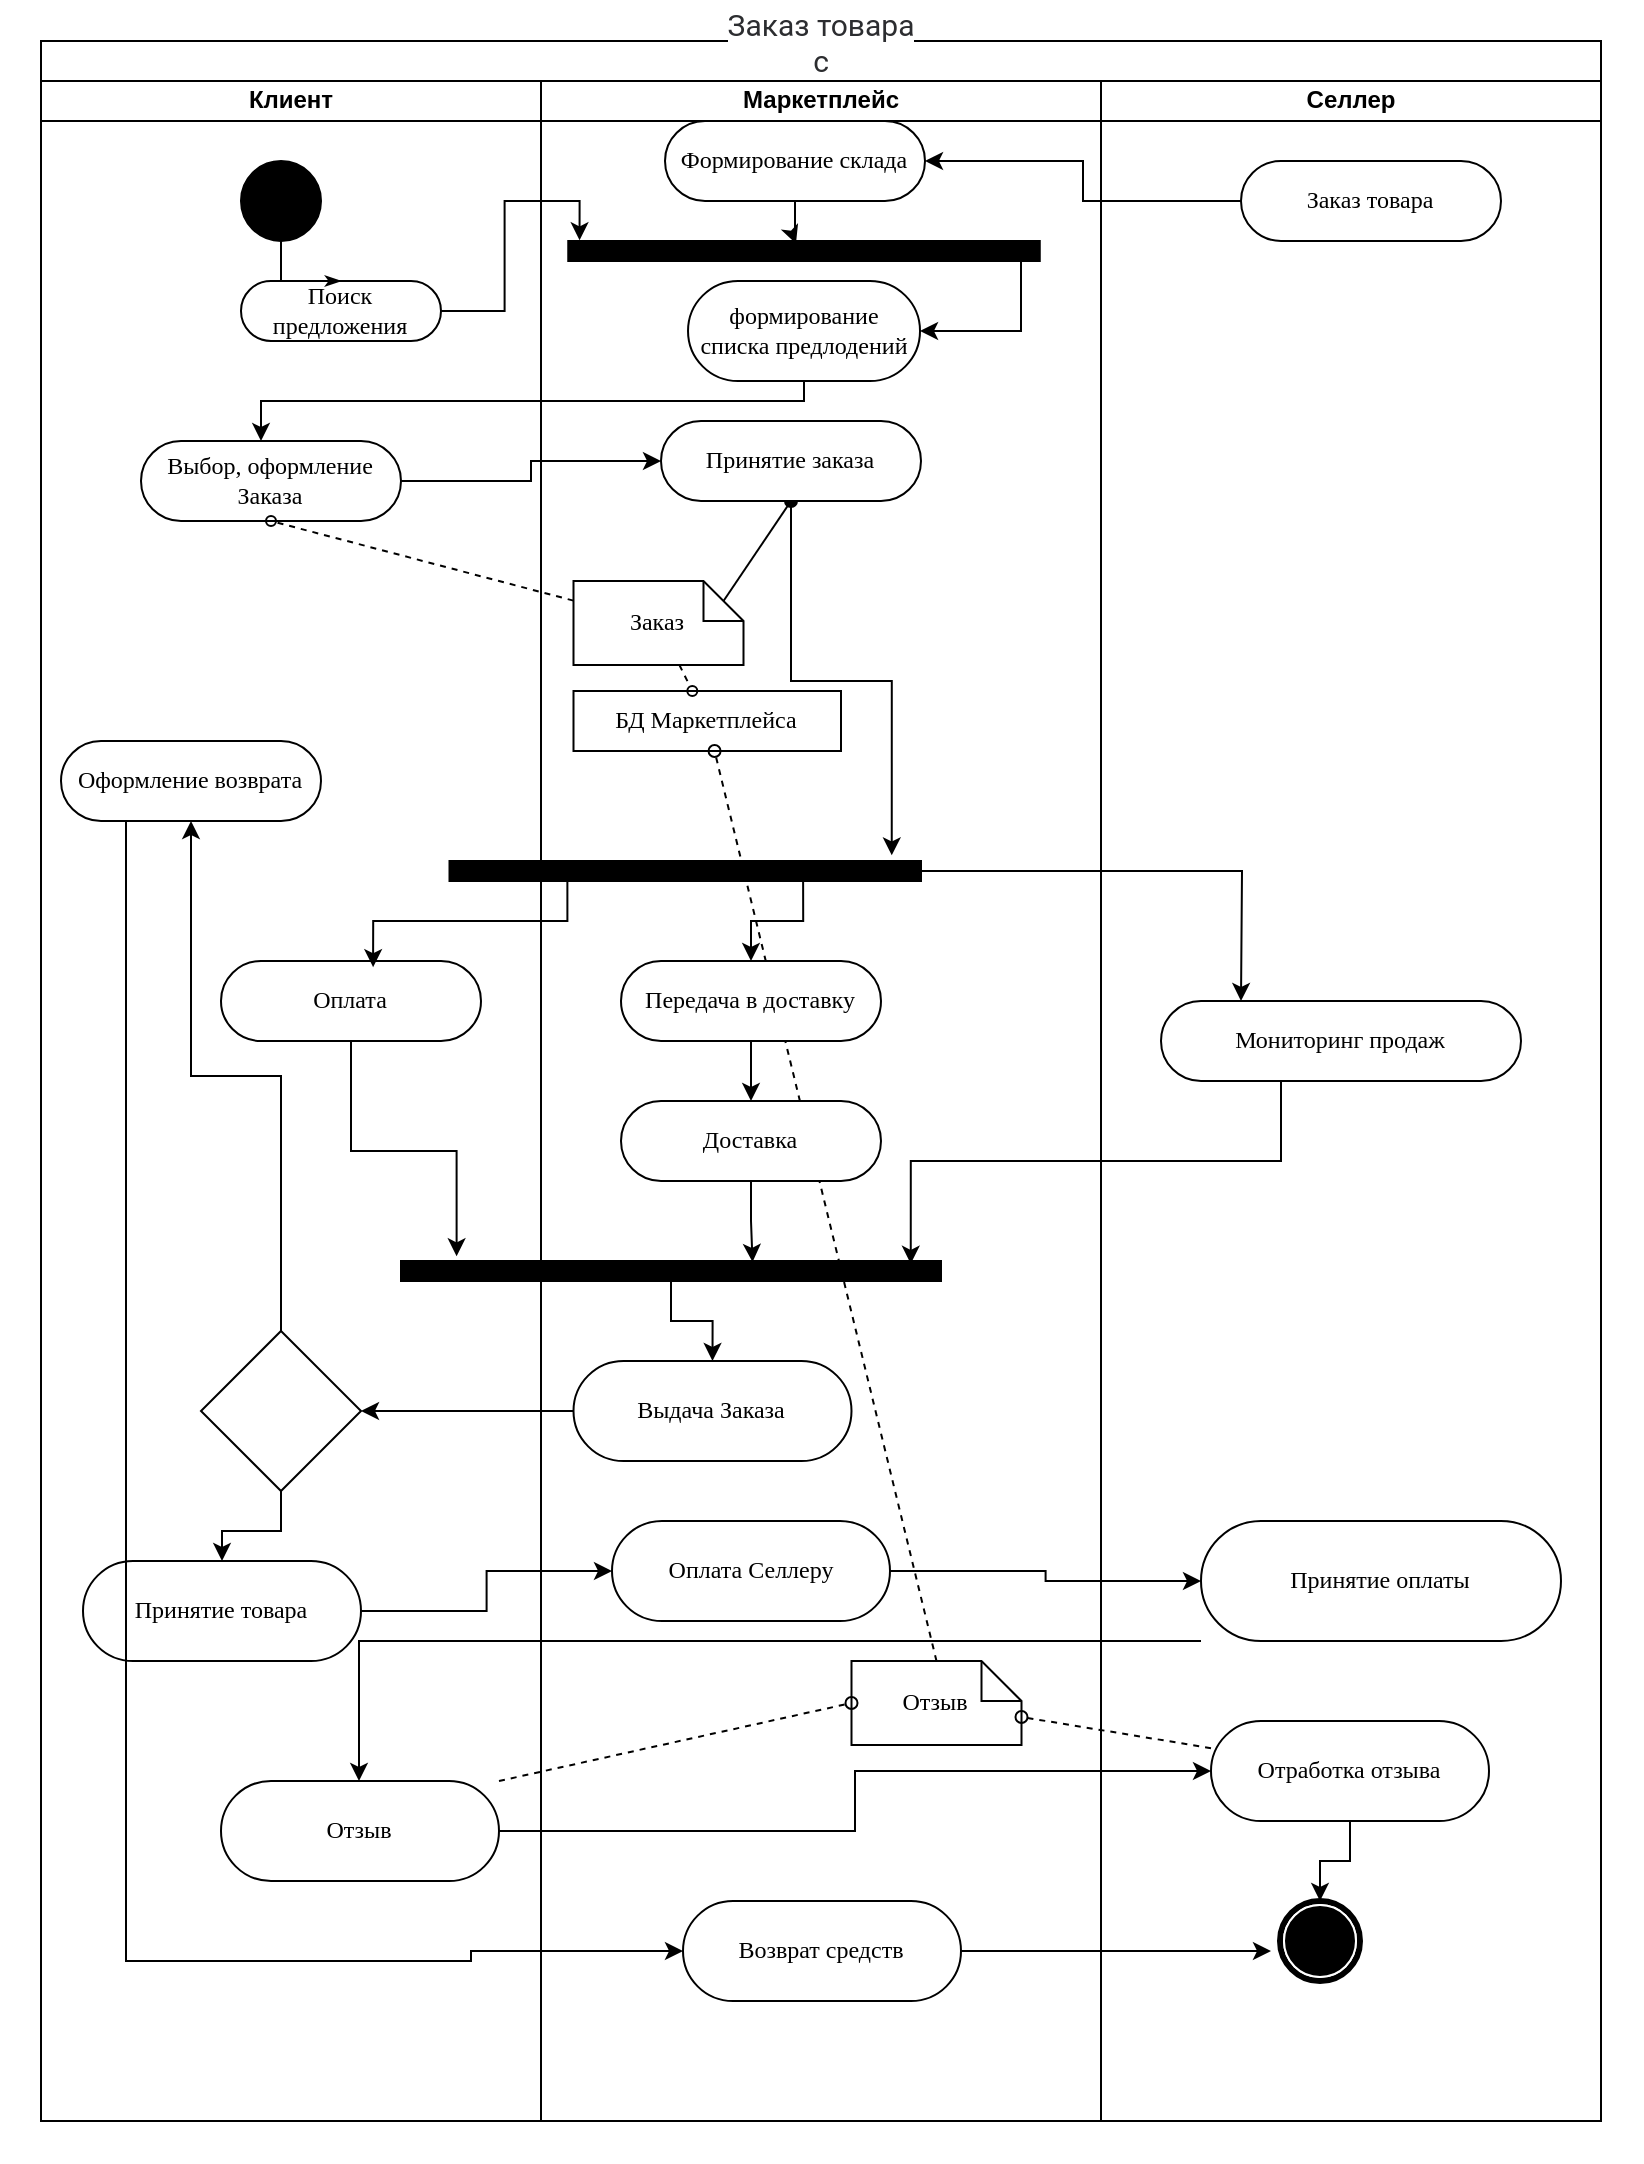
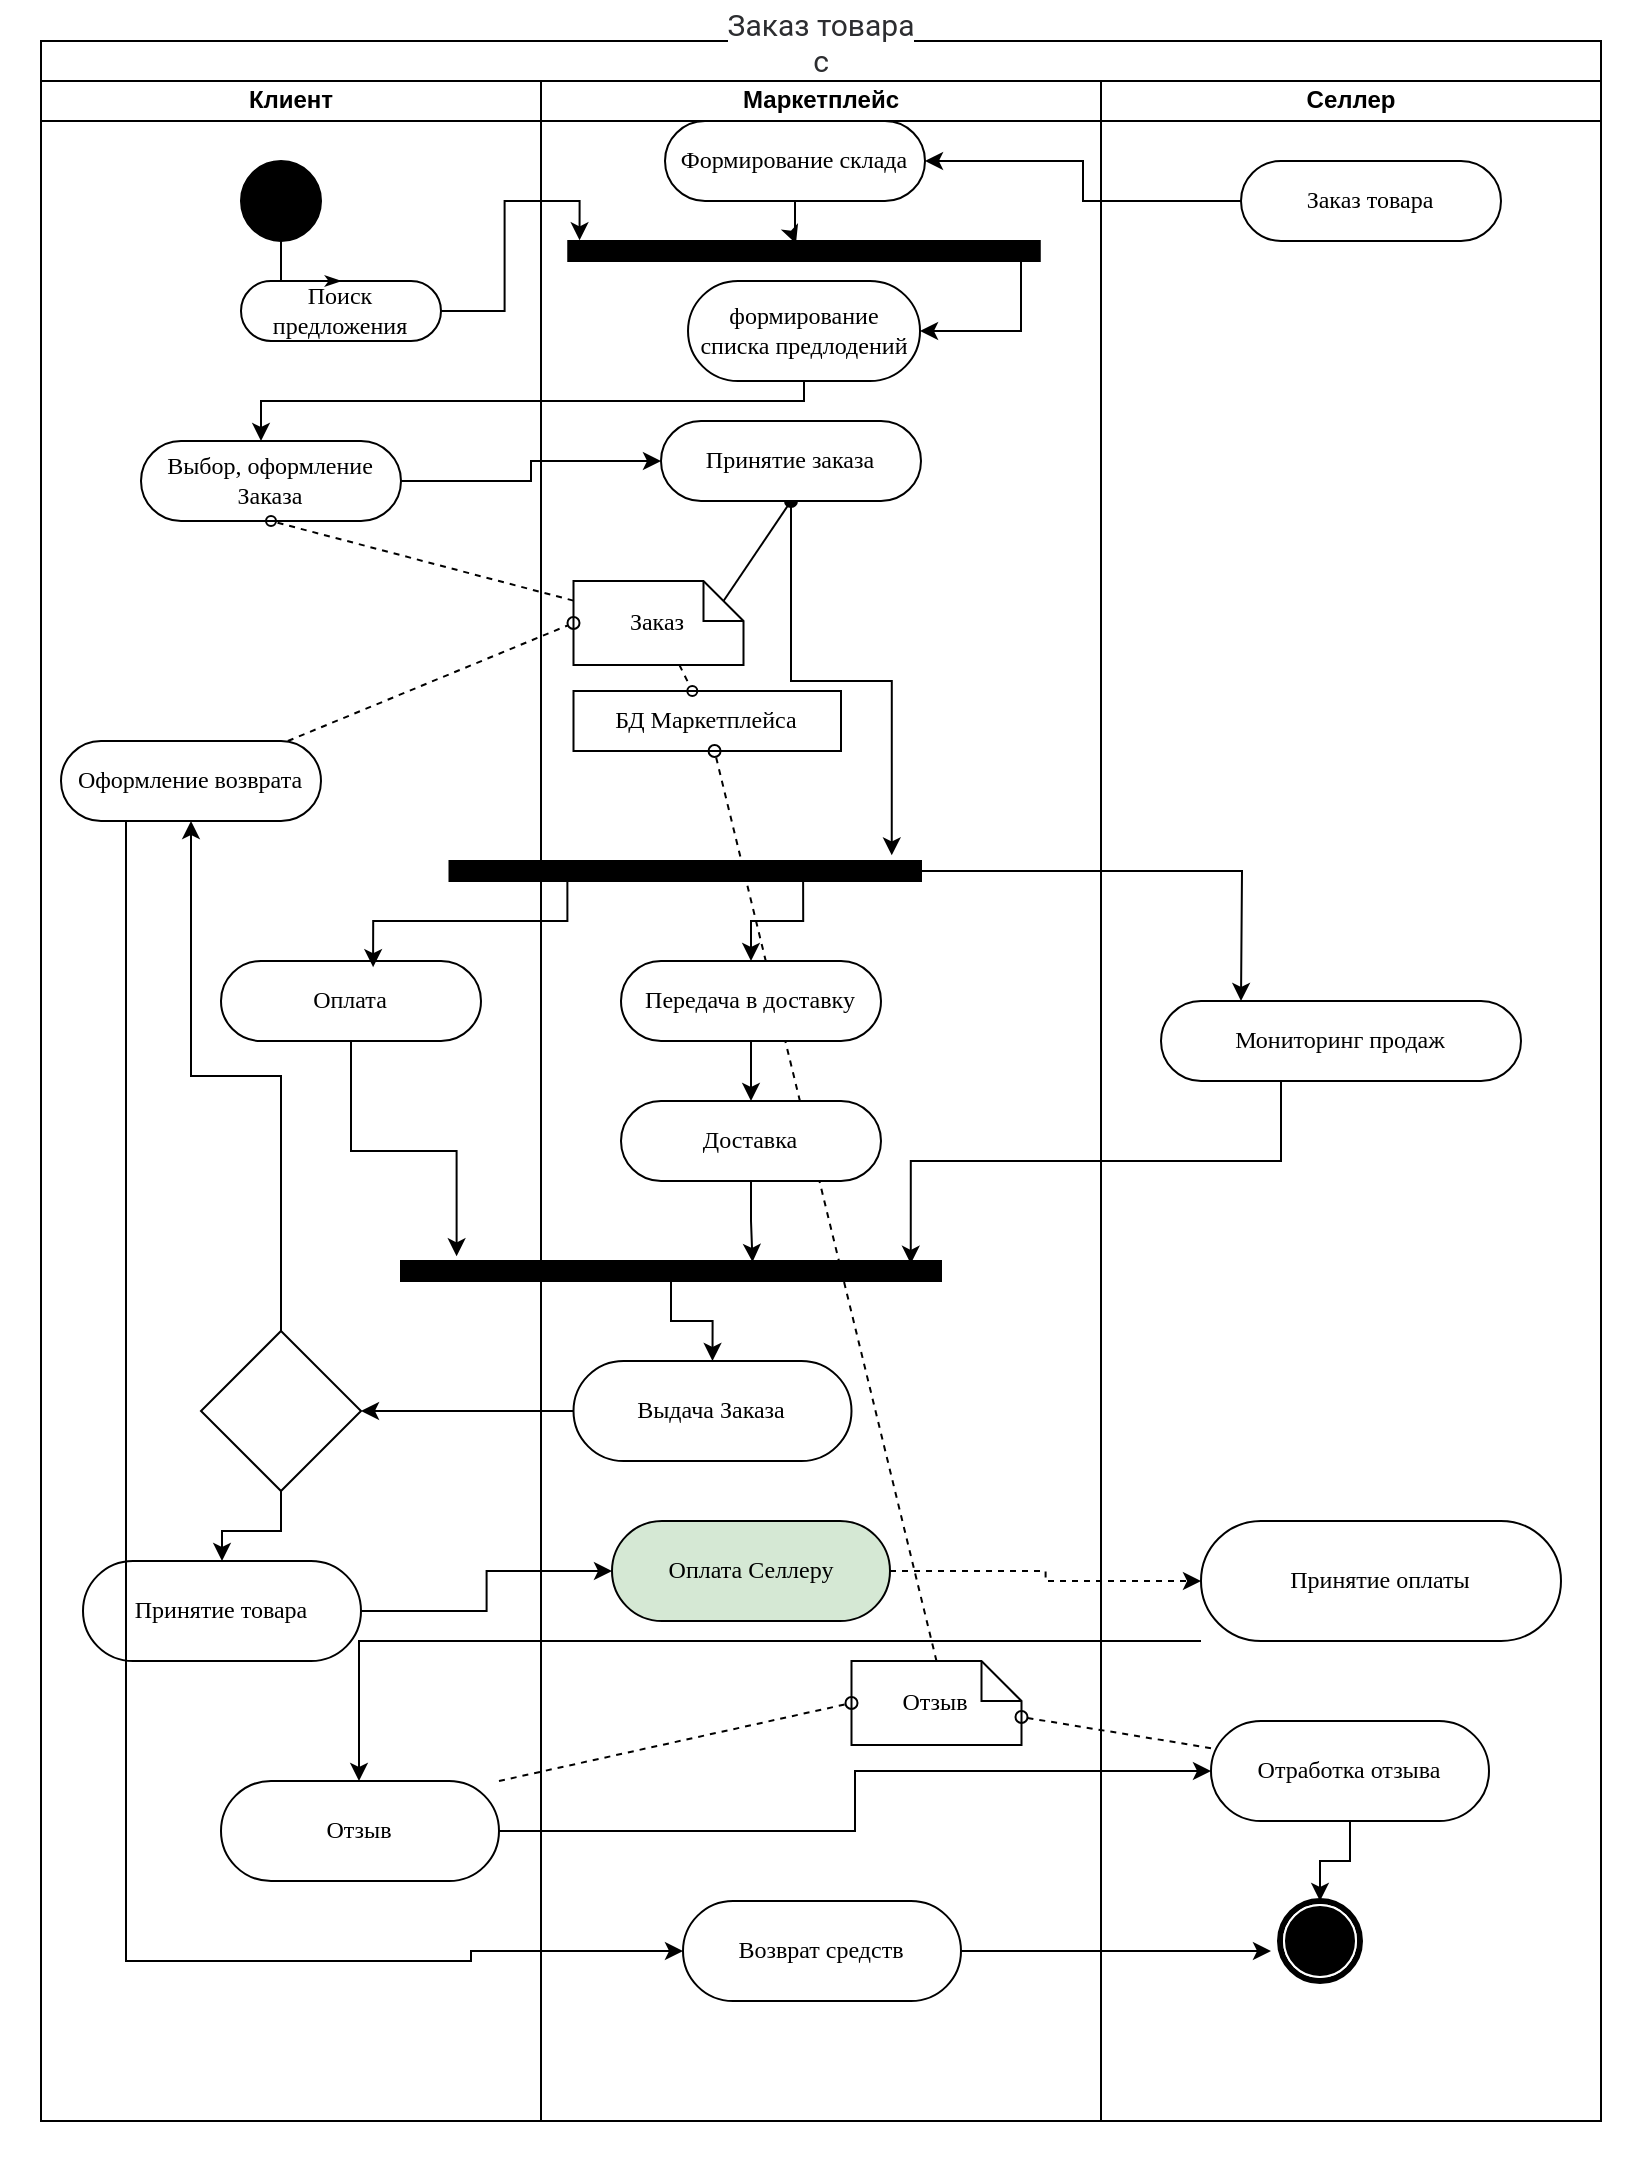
+ <mxCell id="64" style="rounded=0;orthogonalLoop=1;jettySize=auto;html=1;entryX=0;entryY=0.5;entryDx=0;entryDy=0;entryPerimeter=0;dashed=1;endArrow=oval;endFill=0;" edge="1" parent="2" source="14" target="19"><mxGeometry relative="1" as="geometry" /></mxCell>
- <mxCell id="36" value="Оплата Селлеру" style="rounded=1;whiteSpace=wrap;html=1;shadow=0;comic=0;labelBackgroundColor=none;strokeWidth=1;fontFamily=Verdana;fontSize=12;align=center;arcSize=50;" vertex="1" parent="15"><mxGeometry x="35.5" y="720" width="139" height="50" as="geometry" /></mxCell>
+ <mxCell id="36" value="Оплата Селлеру" style="rounded=1;whiteSpace=wrap;html=1;shadow=0;comic=0;labelBackgroundColor=none;strokeWidth=1;fontFamily=Verdana;fontSize=12;align=center;arcSize=50;fillColor=#d5e8d4;" vertex="1" parent="15"><mxGeometry x="35.5" y="720" width="139" height="50" as="geometry" /></mxCell>
- <mxCell id="61" style="edgeStyle=orthogonalEdgeStyle;rounded=0;orthogonalLoop=1;jettySize=auto;html=1;entryX=0;entryY=0.5;entryDx=0;entryDy=0;" edge="1" parent="2" source="36" target="47"><mxGeometry relative="1" as="geometry"><mxPoint x="570" y="775" as="targetPoint" /></mxGeometry></mxCell>
+ <mxCell id="61" style="edgeStyle=orthogonalEdgeStyle;rounded=0;orthogonalLoop=1;jettySize=auto;html=1;entryX=0;entryY=0.5;entryDx=0;entryDy=0;dashed=1;" edge="1" parent="2" source="36" target="47"><mxGeometry relative="1" as="geometry"><mxPoint x="570" y="775" as="targetPoint" /></mxGeometry></mxCell>
